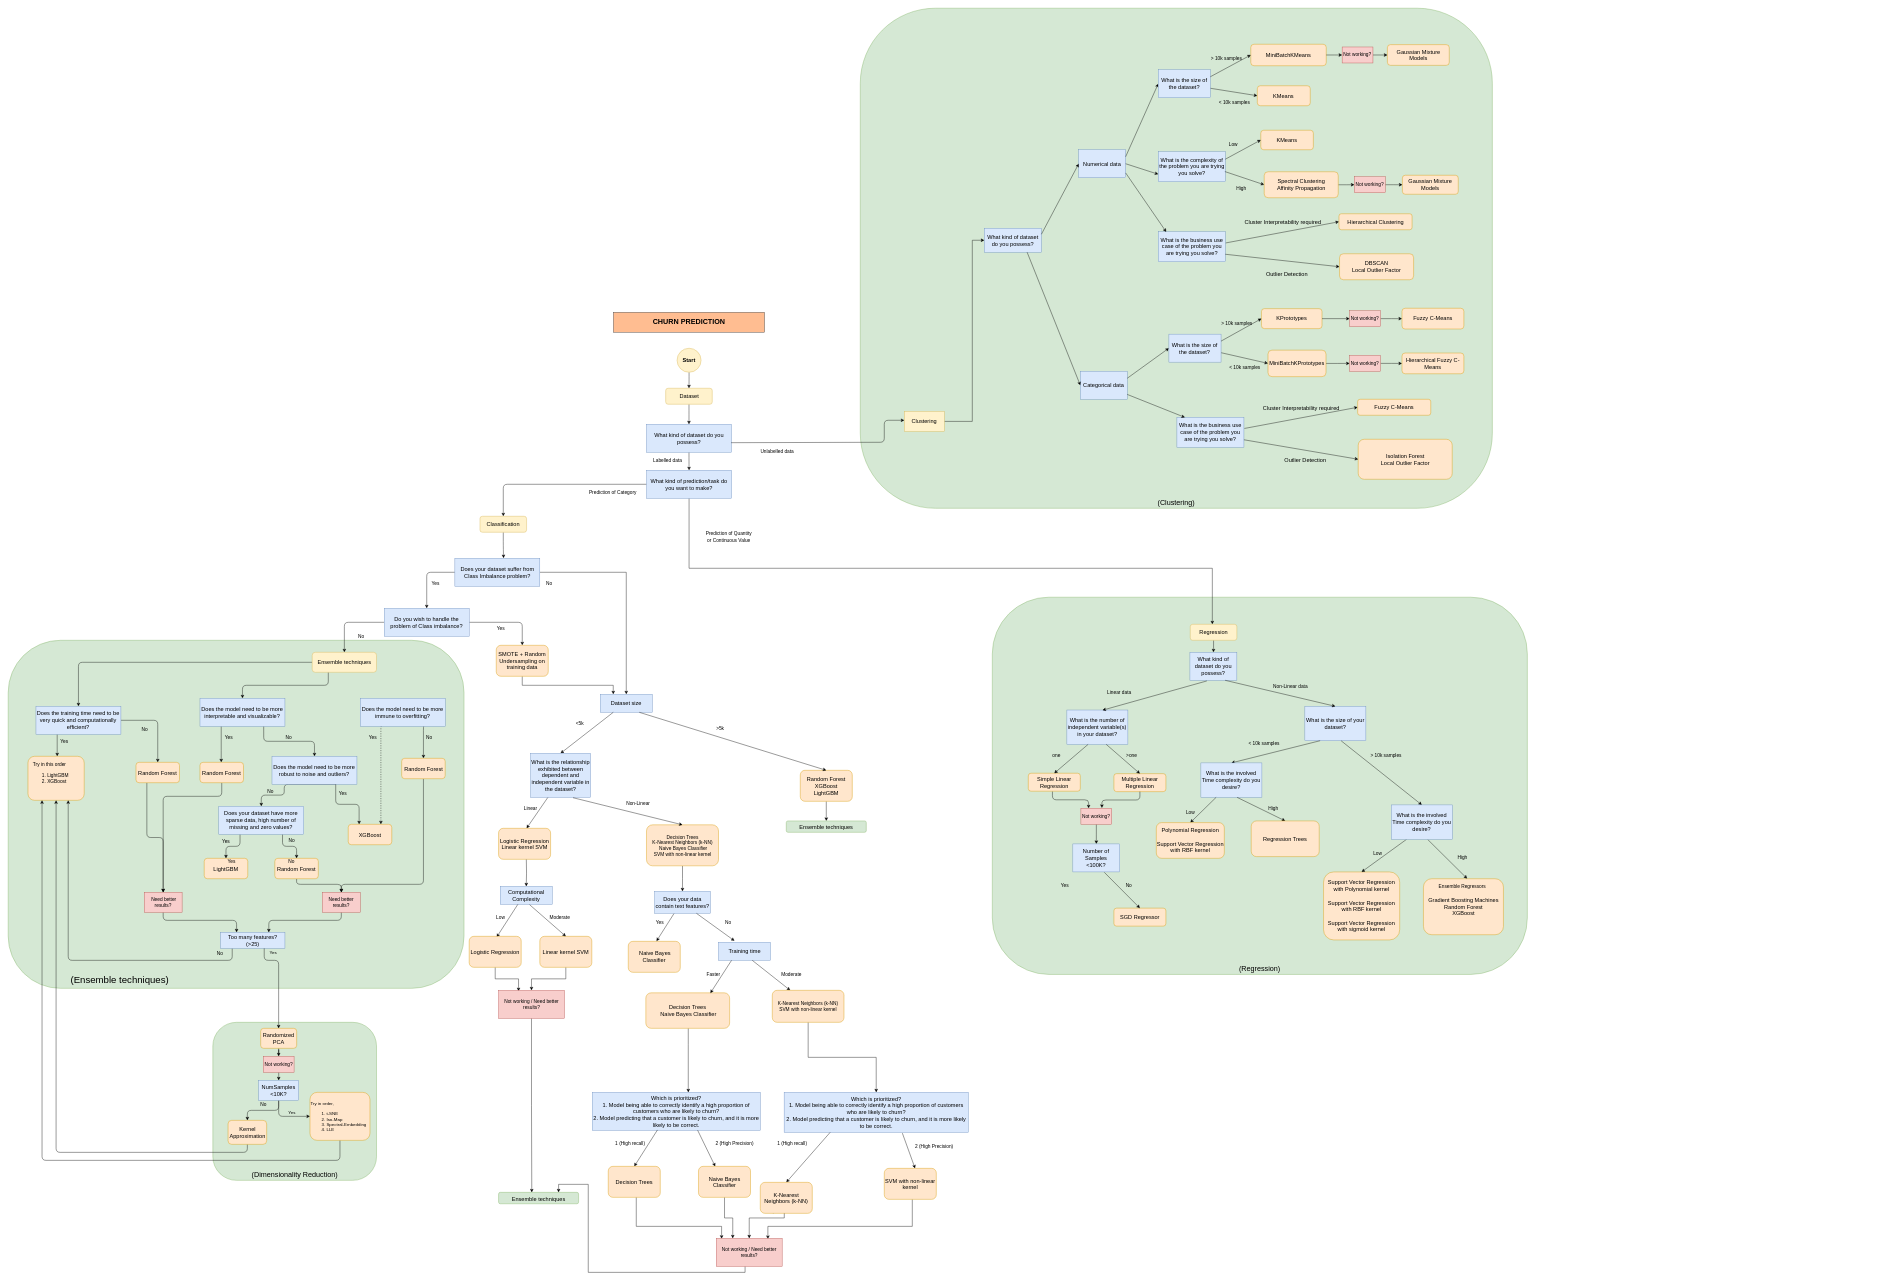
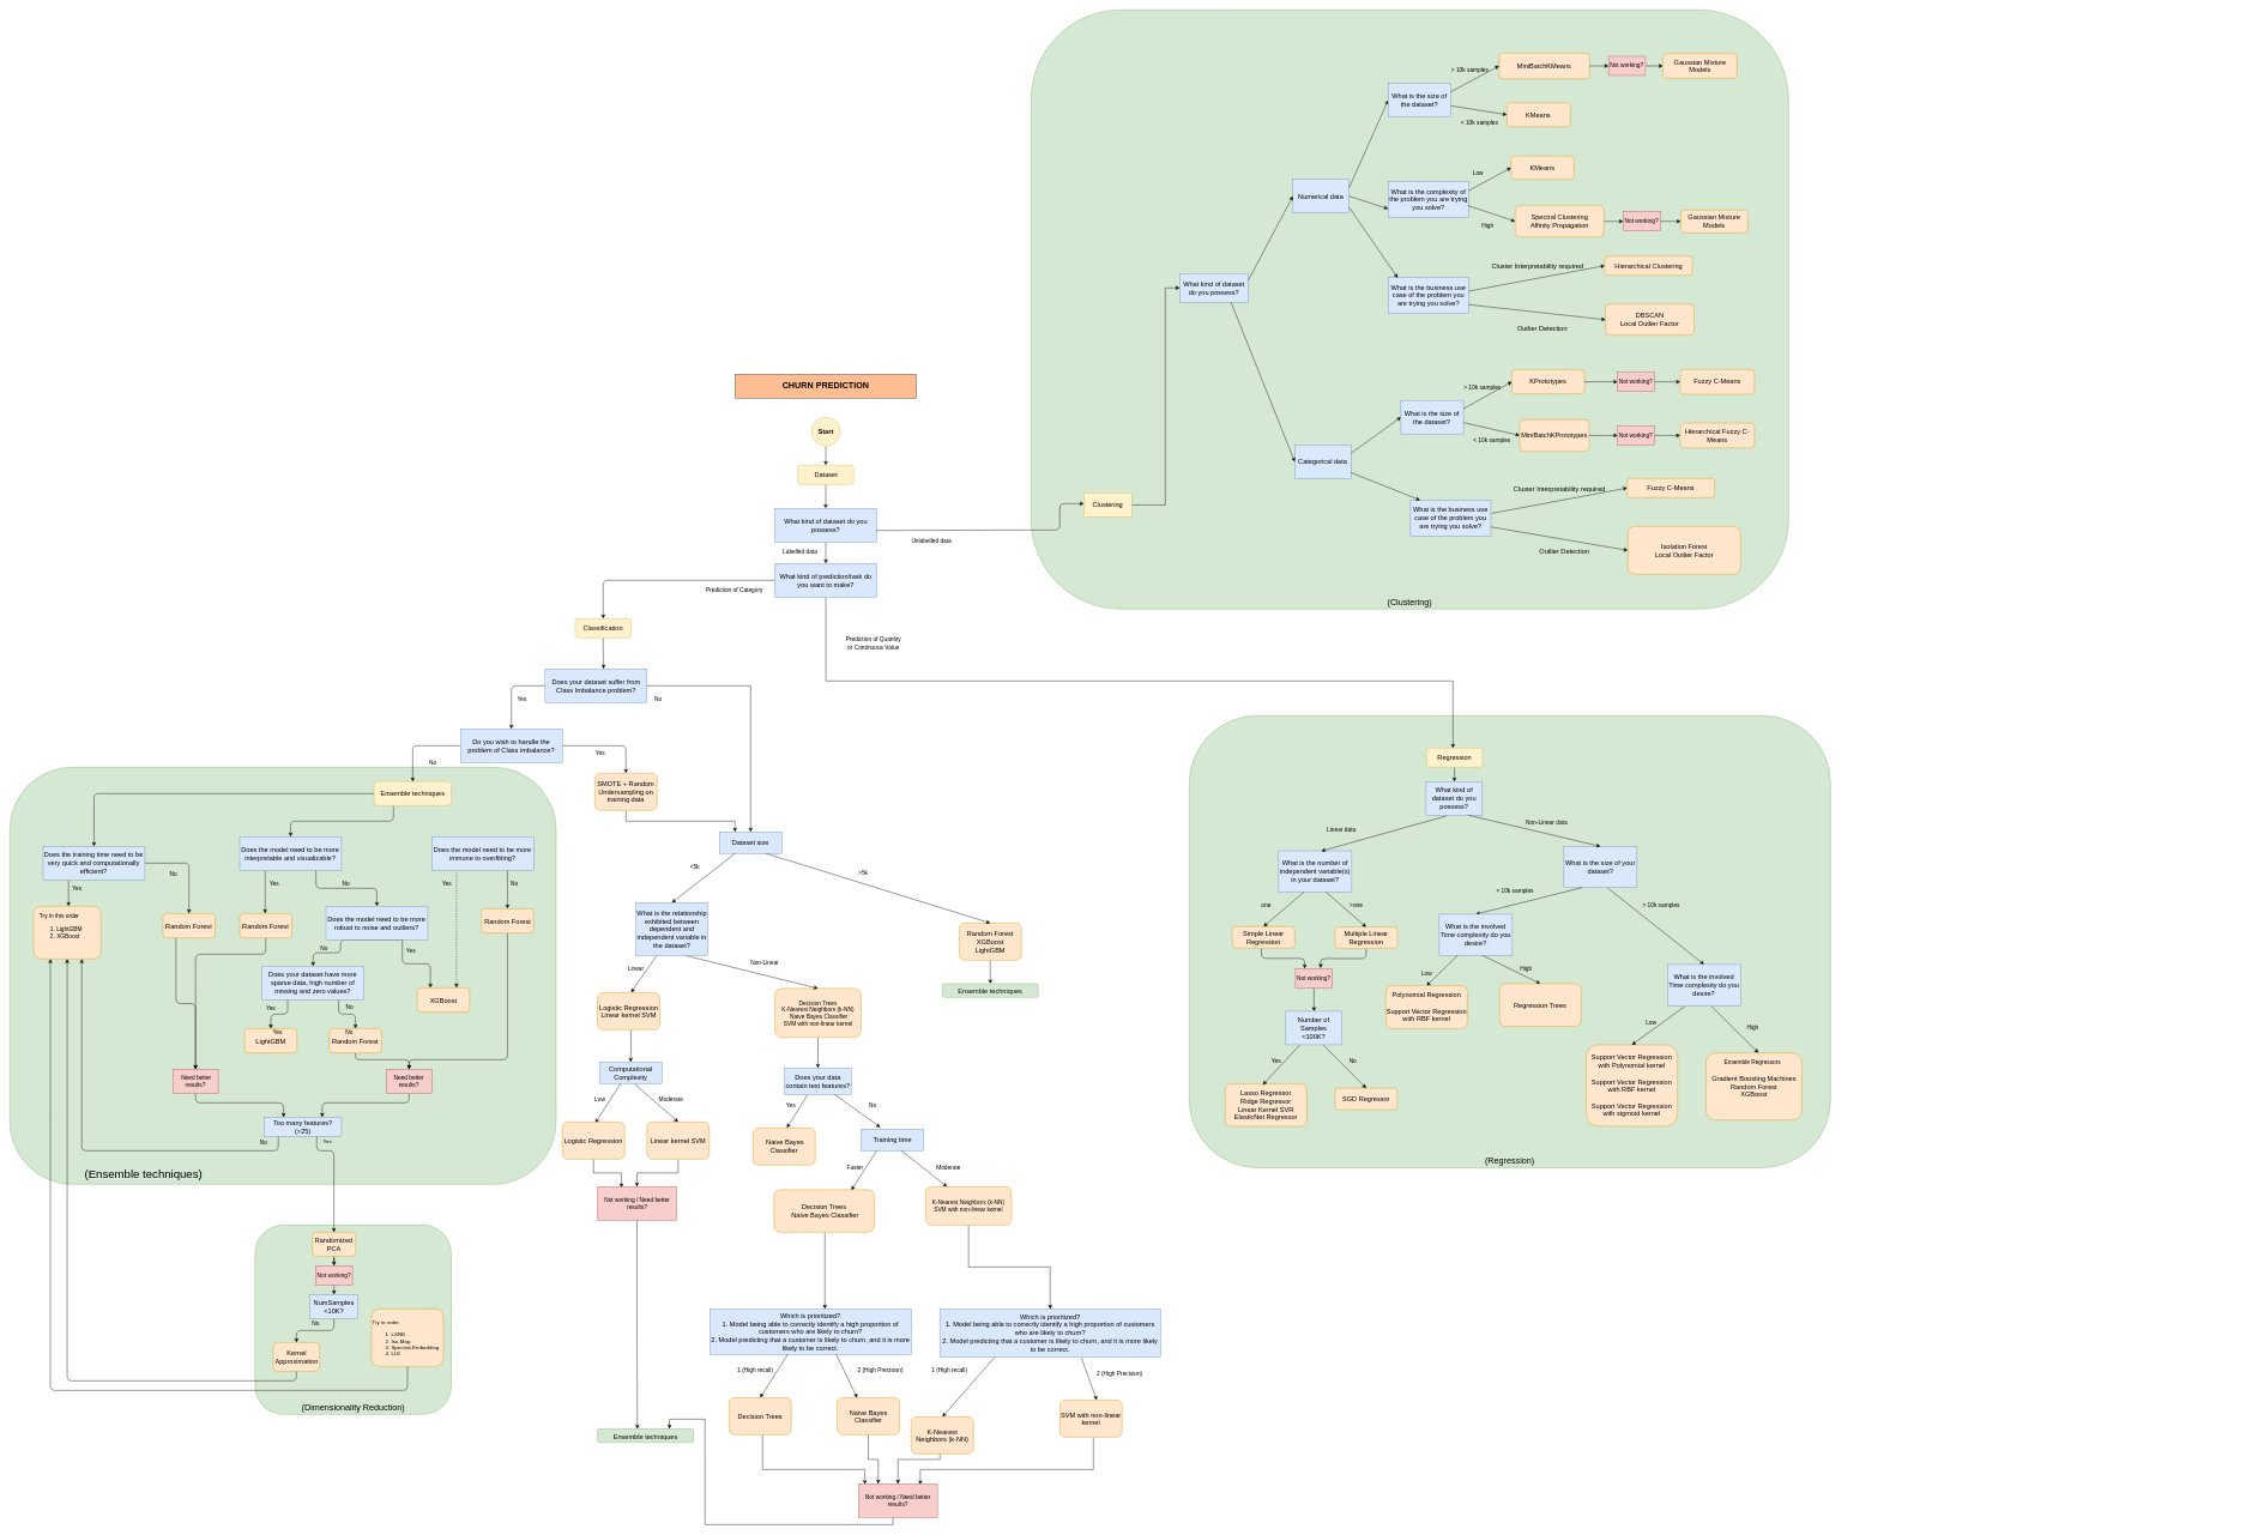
+ <mxCell id="179" value="" style="endArrow=classic;html=1;rounded=1;exitX=0.25;exitY=1;exitDx=0;exitDy=0;entryX=0.462;entryY=0.026;entryDx=0;entryDy=0;movable=1;resizable=1;rotatable=1;deletable=1;editable=1;locked=0;connectable=1;entryPerimeter=0;" parent="1" source="177" target="178" edge="1"><mxGeometry width="50" height="50" relative="1" as="geometry"><mxPoint x="2693.68" y="2190" as="sourcePoint" /><mxPoint x="2644.68" y="2240.88" as="targetPoint" /></mxGeometry></mxCell>
+ <mxCell id="178" value="Lasso Regressor&lt;br&gt;Ridge Regressor&lt;br style=&quot;border-color: var(--border-color);&quot;&gt;Linear Kernel SVR&lt;br&gt;ElasticNet Regressor" style="rounded=1;whiteSpace=wrap;html=1;fontSize=14;labelBackgroundColor=none;labelBorderColor=none;fillColor=#ffe6cc;strokeColor=#d79b00;movable=1;resizable=1;rotatable=1;deletable=1;editable=1;locked=0;connectable=1;" parent="1" vertex="1"><mxGeometry x="2555" y="2260" width="170" height="89.25" as="geometry" /></mxCell>
- <mxCell id="79" style="edgeStyle=orthogonalEdgeStyle;rounded=1;orthogonalLoop=1;jettySize=auto;html=1;entryX=0;entryY=0.5;entryDx=0;entryDy=0;fontSize=11;exitX=0.5;exitY=1;exitDx=0;exitDy=0;movable=1;resizable=1;rotatable=1;deletable=1;editable=1;locked=0;connectable=1;" parent="1" source="81" target="83" edge="1"><mxGeometry relative="1" as="geometry" /></mxCell>
- <mxCell id="80" value="Yes" style="edgeLabel;html=1;align=center;verticalAlign=middle;resizable=1;points=[];fontSize=11;labelBackgroundColor=none;movable=1;rotatable=1;deletable=1;editable=1;locked=0;connectable=1;" parent="79" connectable="0" vertex="1"><mxGeometry x="0.079" relative="1" as="geometry"><mxPoint x="8" y="-10" as="offset" /></mxGeometry></mxCell>
